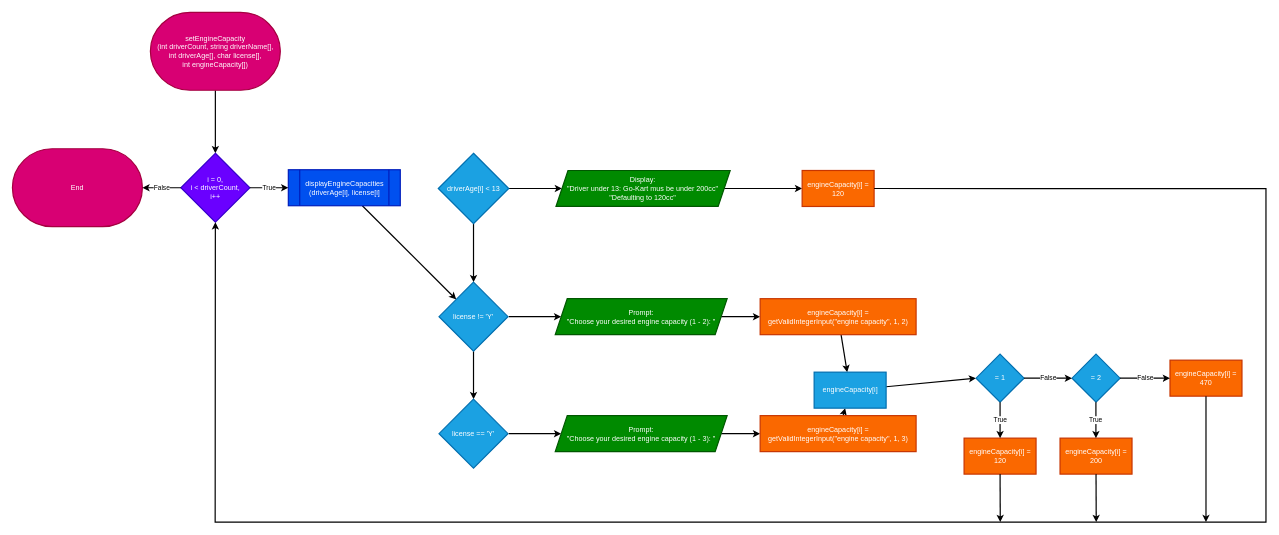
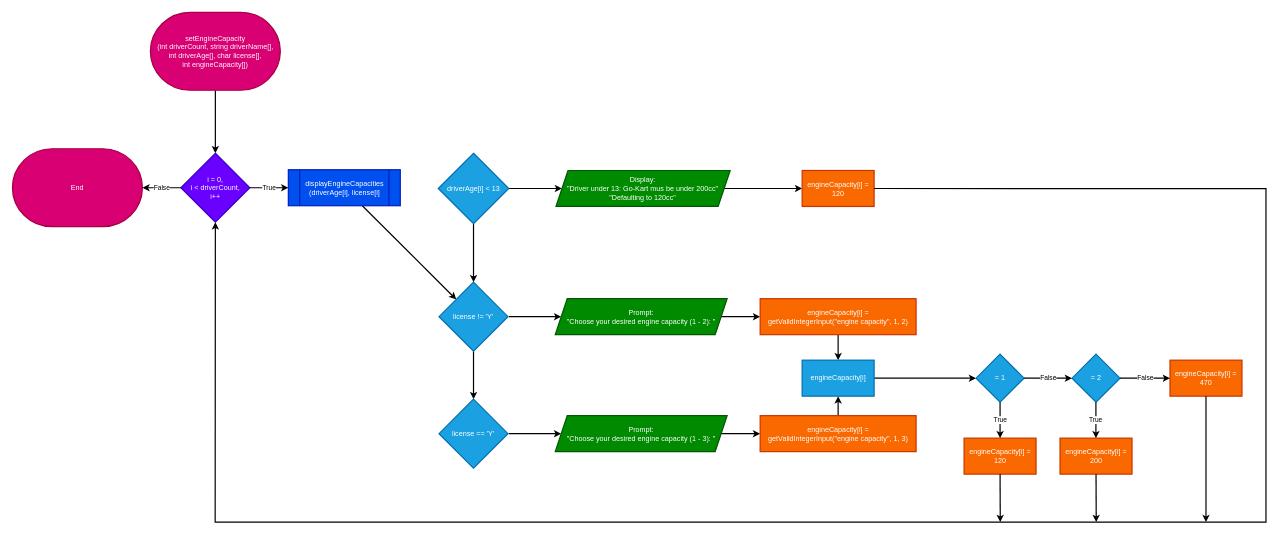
- <mxCell id="27" value="engineCapacity[i]" style="whiteSpace=wrap;html=1;strokeWidth=2;fillColor=#1ba1e2;fontColor=#ffffff;strokeColor=#006EAF;" vertex="1" parent="1"><mxGeometry x="1356.67" y="620" width="120" height="60" as="geometry" /></mxCell>
+ <mxCell id="27" value="engineCapacity[i]" style="whiteSpace=wrap;html=1;strokeWidth=2;fillColor=#1ba1e2;fontColor=#ffffff;strokeColor=#006EAF;" vertex="1" parent="1"><mxGeometry x="1336.67" y="600" width="120" height="60" as="geometry" /></mxCell>
